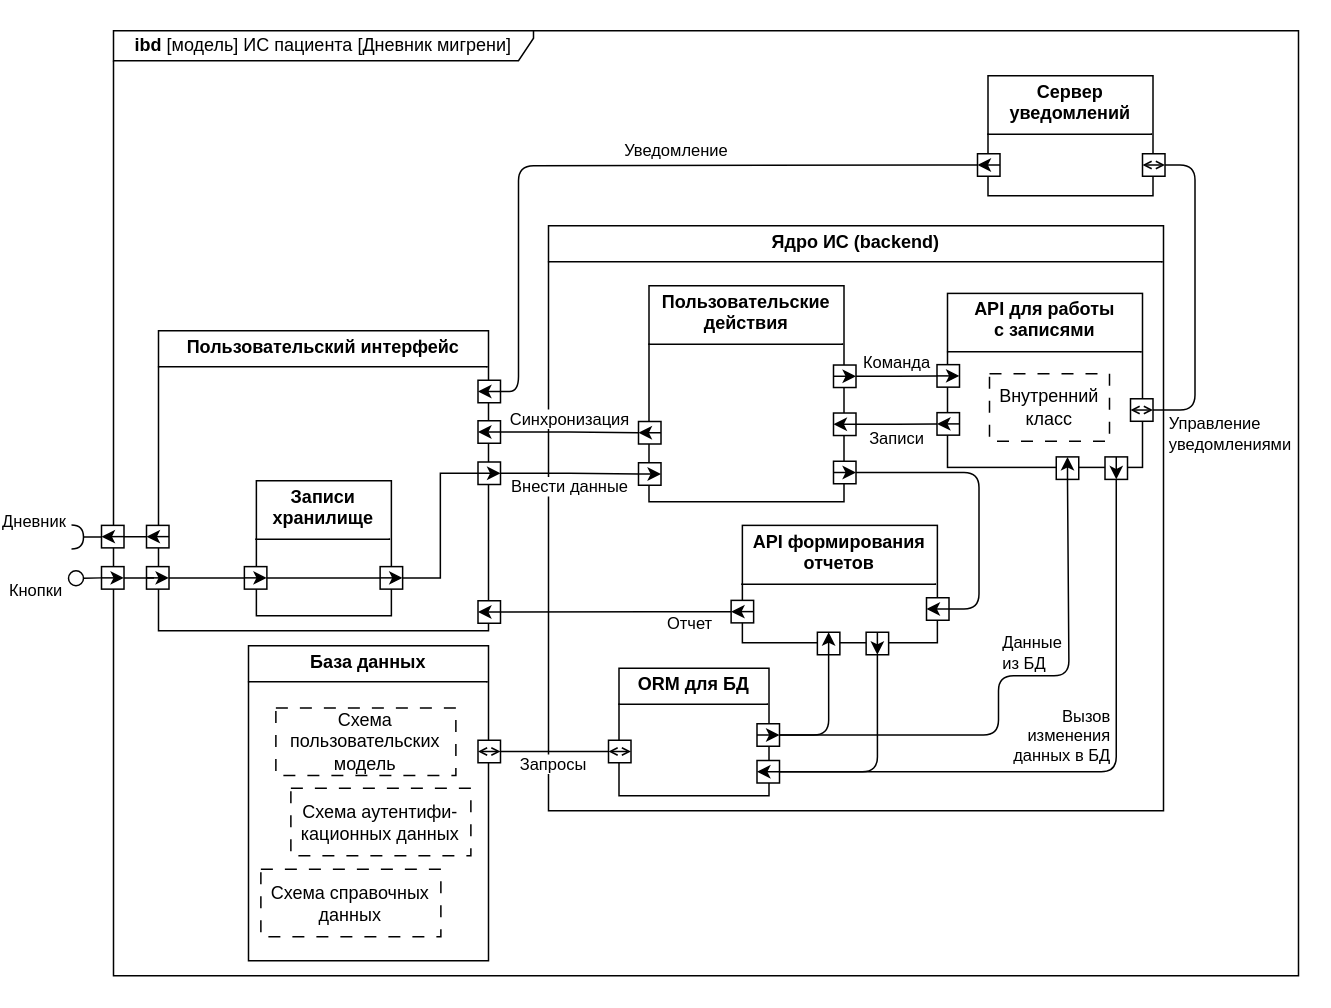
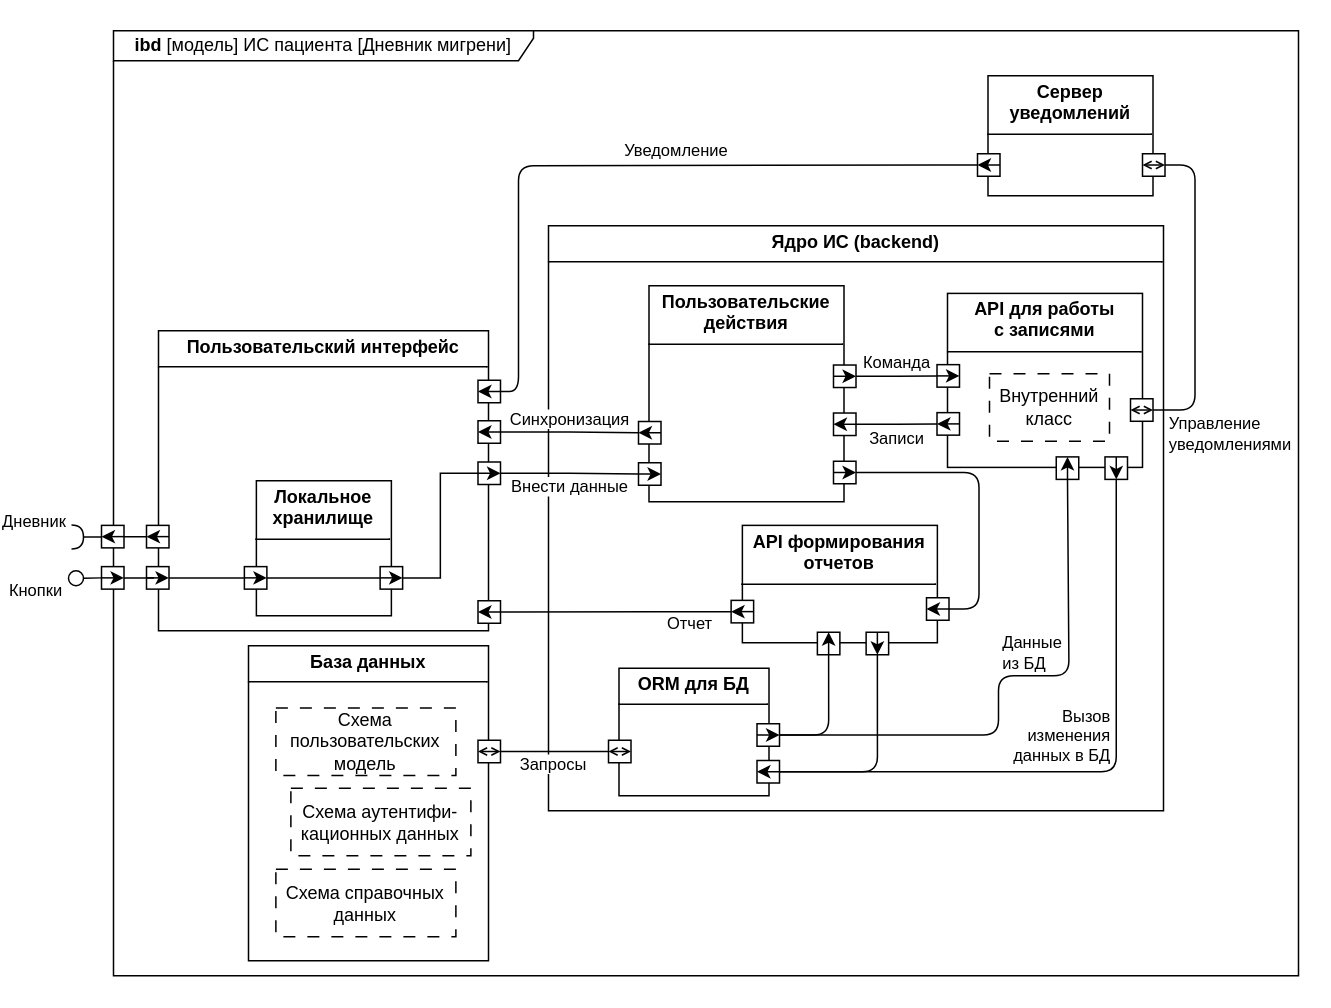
- <mxCell id="41" value="&lt;p style=&quot;margin:0px;margin-top:4px;text-align:center;&quot;&gt;&lt;b&gt;Записи хранилище&lt;/b&gt;&lt;/p&gt;&lt;hr size=&quot;1&quot; style=&quot;border-style:solid;&quot;&gt;&lt;div style=&quot;height:2px;&quot;&gt;&lt;/div&gt;" style="verticalAlign=top;align=left;overflow=fill;html=1;whiteSpace=wrap;" vertex="1" parent="1"><mxGeometry x="168.25" y="320" width="90" height="90" as="geometry" /></mxCell>
+ <mxCell id="41" value="&lt;p style=&quot;margin:0px;margin-top:4px;text-align:center;&quot;&gt;&lt;b&gt;Локальное хранилище&lt;/b&gt;&lt;/p&gt;&lt;hr size=&quot;1&quot; style=&quot;border-style:solid;&quot;&gt;&lt;div style=&quot;height:2px;&quot;&gt;&lt;/div&gt;" style="verticalAlign=top;align=left;overflow=fill;html=1;whiteSpace=wrap;" vertex="1" parent="1"><mxGeometry x="168.25" y="320" width="90" height="90" as="geometry" /></mxCell>
- <mxCell id="80" value="Схема справочных данных" style="rounded=0;whiteSpace=wrap;html=1;dashed=1;dashPattern=8 8;" vertex="1" parent="1"><mxGeometry x="171.25" y="579" width="120" height="45" as="geometry" /></mxCell>
+ <mxCell id="80" value="Схема справочных данных" style="rounded=0;whiteSpace=wrap;html=1;dashed=1;dashPattern=8 8;" vertex="1" parent="1"><mxGeometry x="181.25" y="579" width="120" height="45" as="geometry" /></mxCell>
